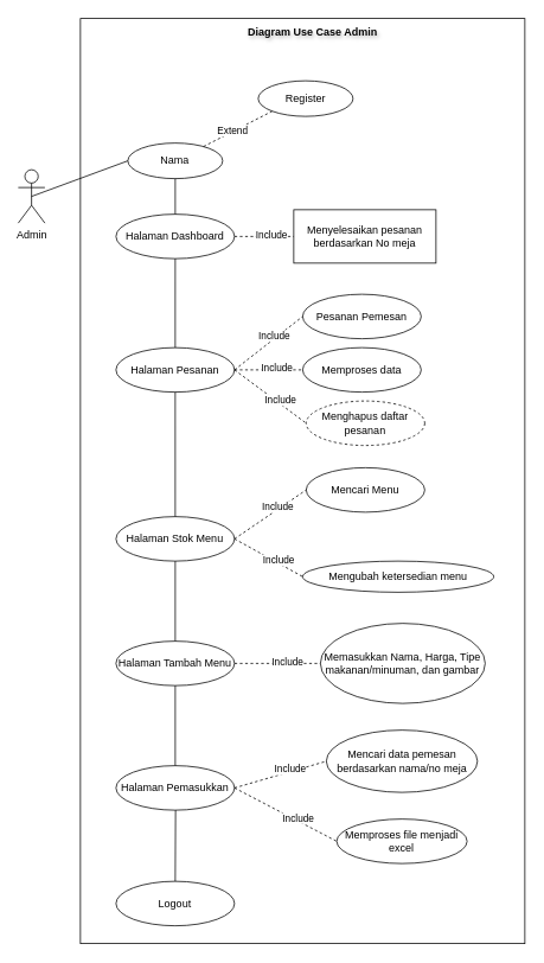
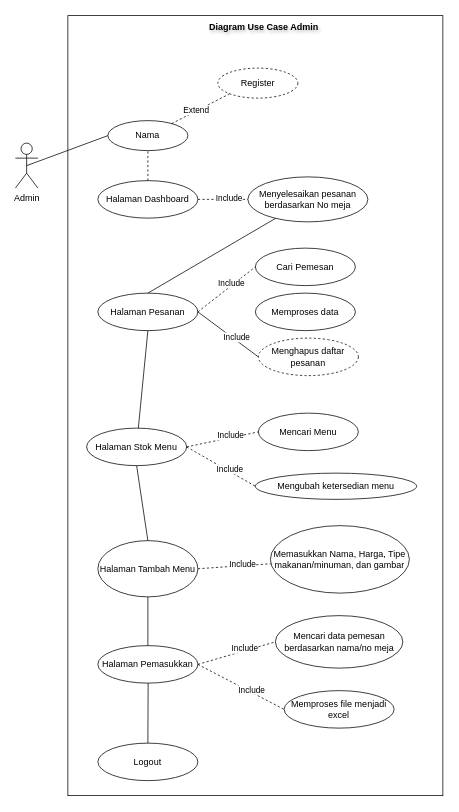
- <mxCell id="5" value="Register" style="ellipse;whiteSpace=wrap;" vertex="1" parent="1"><mxGeometry x="290" y="90" width="106.67" height="40" as="geometry" /></mxCell>
+ <mxCell id="5" value="Register" style="ellipse;whiteSpace=wrap;dashed=1;" vertex="1" parent="1"><mxGeometry x="290" y="90" width="106.67" height="40" as="geometry" /></mxCell>
- <mxCell id="14" value="" style="endArrow=none;html=1;rounded=0;entryX=0.5;entryY=1;entryDx=0;entryDy=0;exitX=0.5;exitY=0;exitDx=0;exitDy=0;" edge="1" parent="1" source="6" target="4"><mxGeometry width="50" height="50" relative="1" as="geometry"><mxPoint x="280" y="270" as="sourcePoint" /><mxPoint x="330" y="220" as="targetPoint" /></mxGeometry></mxCell>
+ <mxCell id="14" value="" style="endArrow=none;html=1;rounded=0;entryX=0.5;entryY=1;entryDx=0;entryDy=0;exitX=0.5;exitY=0;exitDx=0;exitDy=0;dashed=1;" edge="1" parent="1" source="6" target="4"><mxGeometry width="50" height="50" relative="1" as="geometry"><mxPoint x="280" y="270" as="sourcePoint" /><mxPoint x="330" y="220" as="targetPoint" /></mxGeometry></mxCell>
- <mxCell id="10" value="Menyelesaikan pesanan berdasarkan No meja" style="whiteSpace=wrap;rounded=0;" vertex="1" parent="1"><mxGeometry x="330" y="235" width="160.01" height="60" as="geometry" /></mxCell>
+ <mxCell id="10" value="Menyelesaikan pesanan berdasarkan No meja" style="ellipse;whiteSpace=wrap;" vertex="1" parent="1"><mxGeometry x="330" y="235" width="160.01" height="60" as="geometry" /></mxCell>
- <mxCell id="19" value="" style="endArrow=none;html=1;rounded=0;entryX=0.5;entryY=1;entryDx=0;entryDy=0;exitX=0.5;exitY=0;exitDx=0;exitDy=0;" edge="1" parent="1" source="7" target="6"><mxGeometry width="50" height="50" relative="1" as="geometry"><mxPoint x="200" y="280" as="sourcePoint" /><mxPoint x="200" y="240" as="targetPoint" /></mxGeometry></mxCell>
+ <mxCell id="19" value="" style="endArrow=none;html=1;rounded=0;exitX=0.5;exitY=0;exitDx=0;exitDy=0;" edge="1" parent="1" source="7" target="10"><mxGeometry width="50" height="50" relative="1" as="geometry"><mxPoint x="200" y="280" as="sourcePoint" /><mxPoint x="200" y="240" as="targetPoint" /></mxGeometry></mxCell>
- <mxCell id="22" value="Pesanan Pemesan" style="ellipse;whiteSpace=wrap;" vertex="1" parent="1"><mxGeometry x="340" y="330" width="133.34" height="50" as="geometry" /></mxCell>
+ <mxCell id="22" value="Cari Pemesan" style="ellipse;whiteSpace=wrap;" vertex="1" parent="1"><mxGeometry x="340" y="330" width="133.34" height="50" as="geometry" /></mxCell>
- <mxCell id="27" value="" style="endArrow=none;dashed=1;html=1;rounded=0;entryX=0;entryY=0.5;entryDx=0;entryDy=0;exitX=1;exitY=0.5;exitDx=0;exitDy=0;" edge="1" parent="1" source="7" target="23"><mxGeometry width="50" height="50" relative="1" as="geometry"><mxPoint x="270" y="380" as="sourcePoint" /><mxPoint x="367" y="380" as="targetPoint" /></mxGeometry></mxCell>
- <mxCell id="28" value="Include" style="edgeLabel;html=1;align=center;verticalAlign=middle;resizable=0;points=[];" vertex="1" connectable="0" parent="27"><mxGeometry x="0.221" y="3" relative="1" as="geometry"><mxPoint as="offset" /></mxGeometry></mxCell>
- <mxCell id="29" value="" style="endArrow=none;dashed=1;html=1;rounded=0;entryX=0;entryY=0.5;entryDx=0;entryDy=0;exitX=1;exitY=0.5;exitDx=0;exitDy=0;" edge="1" parent="1" source="7" target="24"><mxGeometry width="50" height="50" relative="1" as="geometry"><mxPoint x="280" y="390" as="sourcePoint" /><mxPoint x="347" y="450" as="targetPoint" /></mxGeometry></mxCell>
+ <mxCell id="29" value="" style="endArrow=none;dashed=0;html=1;rounded=0;entryX=0;entryY=0.5;entryDx=0;entryDy=0;exitX=1;exitY=0.5;exitDx=0;exitDy=0;" edge="1" parent="1" source="7" target="24"><mxGeometry width="50" height="50" relative="1" as="geometry"><mxPoint x="280" y="390" as="sourcePoint" /><mxPoint x="347" y="450" as="targetPoint" /></mxGeometry></mxCell>
- <mxCell id="31" value="Mencari Menu" style="ellipse;whiteSpace=wrap;" vertex="1" parent="1"><mxGeometry x="344" y="525" width="133.34" height="50" as="geometry" /></mxCell>
+ <mxCell id="31" value="Mencari Menu" style="ellipse;whiteSpace=wrap;" vertex="1" parent="1"><mxGeometry x="344" y="550" width="133.34" height="50" as="geometry" /></mxCell>
- <mxCell id="8" value="Halaman Stok Menu" style="ellipse;whiteSpace=wrap;" vertex="1" parent="1"><mxGeometry x="130.01" y="580" width="133.34" height="50" as="geometry" /></mxCell>
+ <mxCell id="8" value="Halaman Stok Menu" style="ellipse;whiteSpace=wrap;" vertex="1" parent="1"><mxGeometry x="115.01" y="570" width="133.34" height="50" as="geometry" /></mxCell>
- <mxCell id="9" value="Halaman Tambah Menu" style="ellipse;whiteSpace=wrap;" vertex="1" parent="1"><mxGeometry x="130" y="720" width="133.34" height="50" as="geometry" /></mxCell>
+ <mxCell id="9" value="Halaman Tambah Menu" style="ellipse;whiteSpace=wrap;" vertex="1" parent="1"><mxGeometry x="130" y="720" width="133.34" height="75" as="geometry" /></mxCell>
